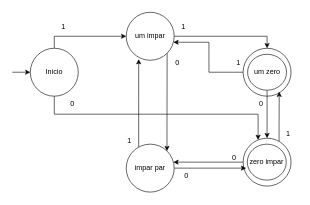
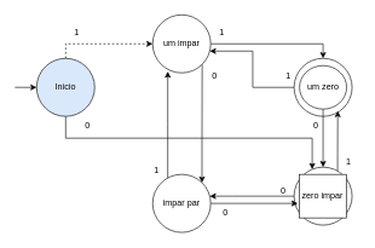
- <mxCell id="4" style="edgeStyle=orthogonalEdgeStyle;rounded=0;orthogonalLoop=1;jettySize=auto;html=1;" edge="1" parent="1" source="5" target="16"><mxGeometry relative="1" as="geometry"><Array as="points"><mxPoint x="90" y="60" /></Array></mxGeometry></mxCell>
+ <mxCell id="4" style="edgeStyle=orthogonalEdgeStyle;rounded=0;orthogonalLoop=1;jettySize=auto;html=1;dashed=1;" edge="1" parent="1" source="5" target="16"><mxGeometry relative="1" as="geometry"><Array as="points"><mxPoint x="90" y="60" /></Array></mxGeometry></mxCell>
- <mxCell id="5" value="Inicio" style="ellipse;whiteSpace=wrap;html=1;" vertex="1" parent="1"><mxGeometry x="50" y="80" width="80" height="80" as="geometry" /></mxCell>
+ <mxCell id="5" value="Inicio" style="ellipse;whiteSpace=wrap;html=1;fillColor=#dae8fc;" vertex="1" parent="1"><mxGeometry x="50" y="80" width="80" height="80" as="geometry" /></mxCell>
- <mxCell id="19" value="zero impar" style="ellipse;whiteSpace=wrap;html=1;" vertex="1" parent="1"><mxGeometry x="412" y="240" width="65" height="60" as="geometry" /></mxCell>
+ <mxCell id="19" value="zero impar" style="whiteSpace=wrap;html=1;rounded=0;" vertex="1" parent="1"><mxGeometry x="412" y="240" width="65" height="60" as="geometry" /></mxCell>
